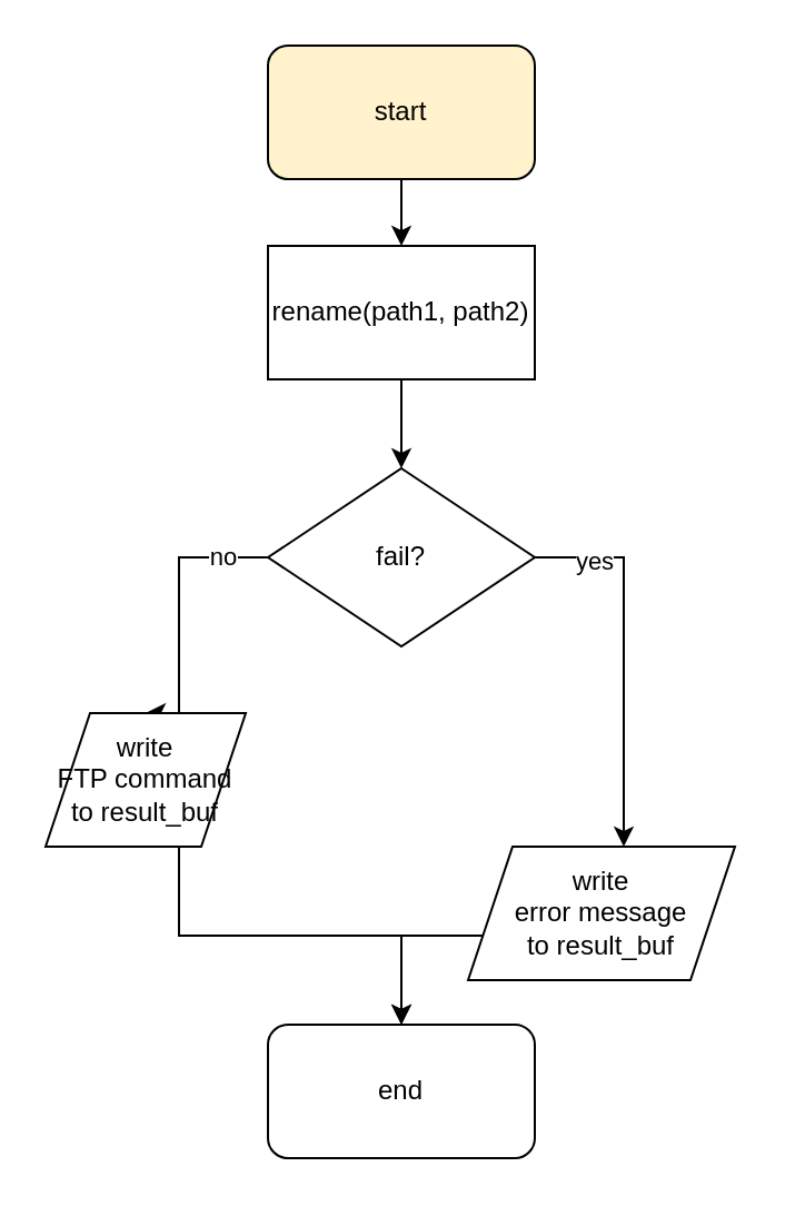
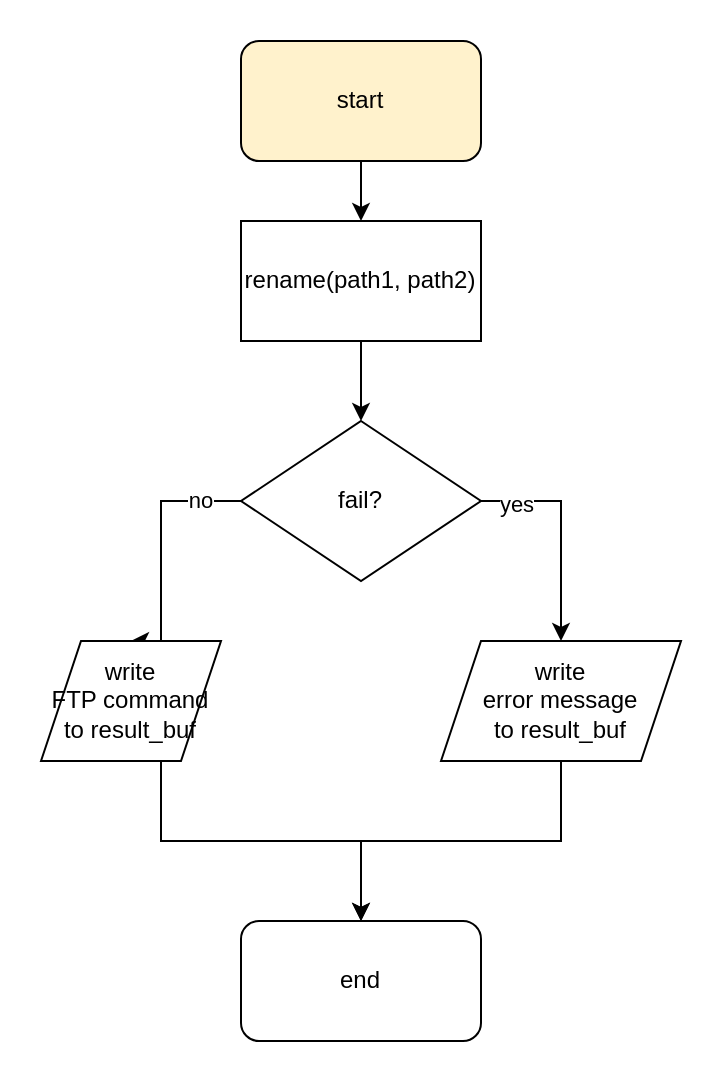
- <mxCell id="13" value="write&lt;div&gt;error message&lt;/div&gt;&lt;div&gt;to result_buf&lt;/div&gt;" style="shape=parallelogram;perimeter=parallelogramPerimeter;whiteSpace=wrap;html=1;fixedSize=1;" vertex="1" parent="1"><mxGeometry x="210" y="380" width="120" height="60" as="geometry" /></mxCell>
+ <mxCell id="13" value="write&lt;div&gt;error message&lt;/div&gt;&lt;div&gt;to result_buf&lt;/div&gt;" style="shape=parallelogram;perimeter=parallelogramPerimeter;whiteSpace=wrap;html=1;fixedSize=1;" vertex="1" parent="1"><mxGeometry x="220" y="320" width="120" height="60" as="geometry" /></mxCell>
